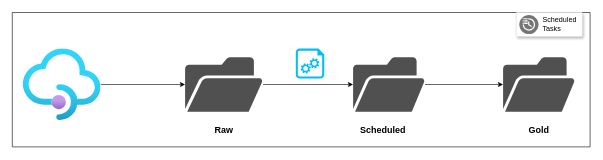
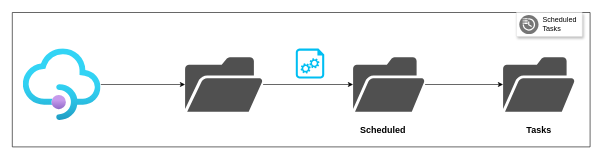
- <mxCell id="12" value="&lt;b&gt;&lt;font style=&quot;font-size: 15px;&quot;&gt;Raw&lt;/font&gt;&lt;/b&gt;" style="text;html=1;align=center;verticalAlign=middle;whiteSpace=wrap;rounded=0;" vertex="1" parent="1"><mxGeometry x="343" y="200" width="60" height="30" as="geometry" /></mxCell>
- <mxCell id="14" value="&lt;font style=&quot;font-size: 15px;&quot;&gt;&lt;b&gt;Gold&lt;/b&gt;&lt;/font&gt;" style="text;html=1;align=center;verticalAlign=middle;whiteSpace=wrap;rounded=0;" vertex="1" parent="1"><mxGeometry x="868" y="200" width="60" height="30" as="geometry" /></mxCell>
+ <mxCell id="14" value="&lt;font style=&quot;font-size: 15px;&quot;&gt;&lt;b&gt;Tasks&lt;/b&gt;&lt;/font&gt;" style="text;html=1;align=center;verticalAlign=middle;whiteSpace=wrap;rounded=0;" vertex="1" parent="1"><mxGeometry x="868" y="200" width="60" height="30" as="geometry" /></mxCell>
